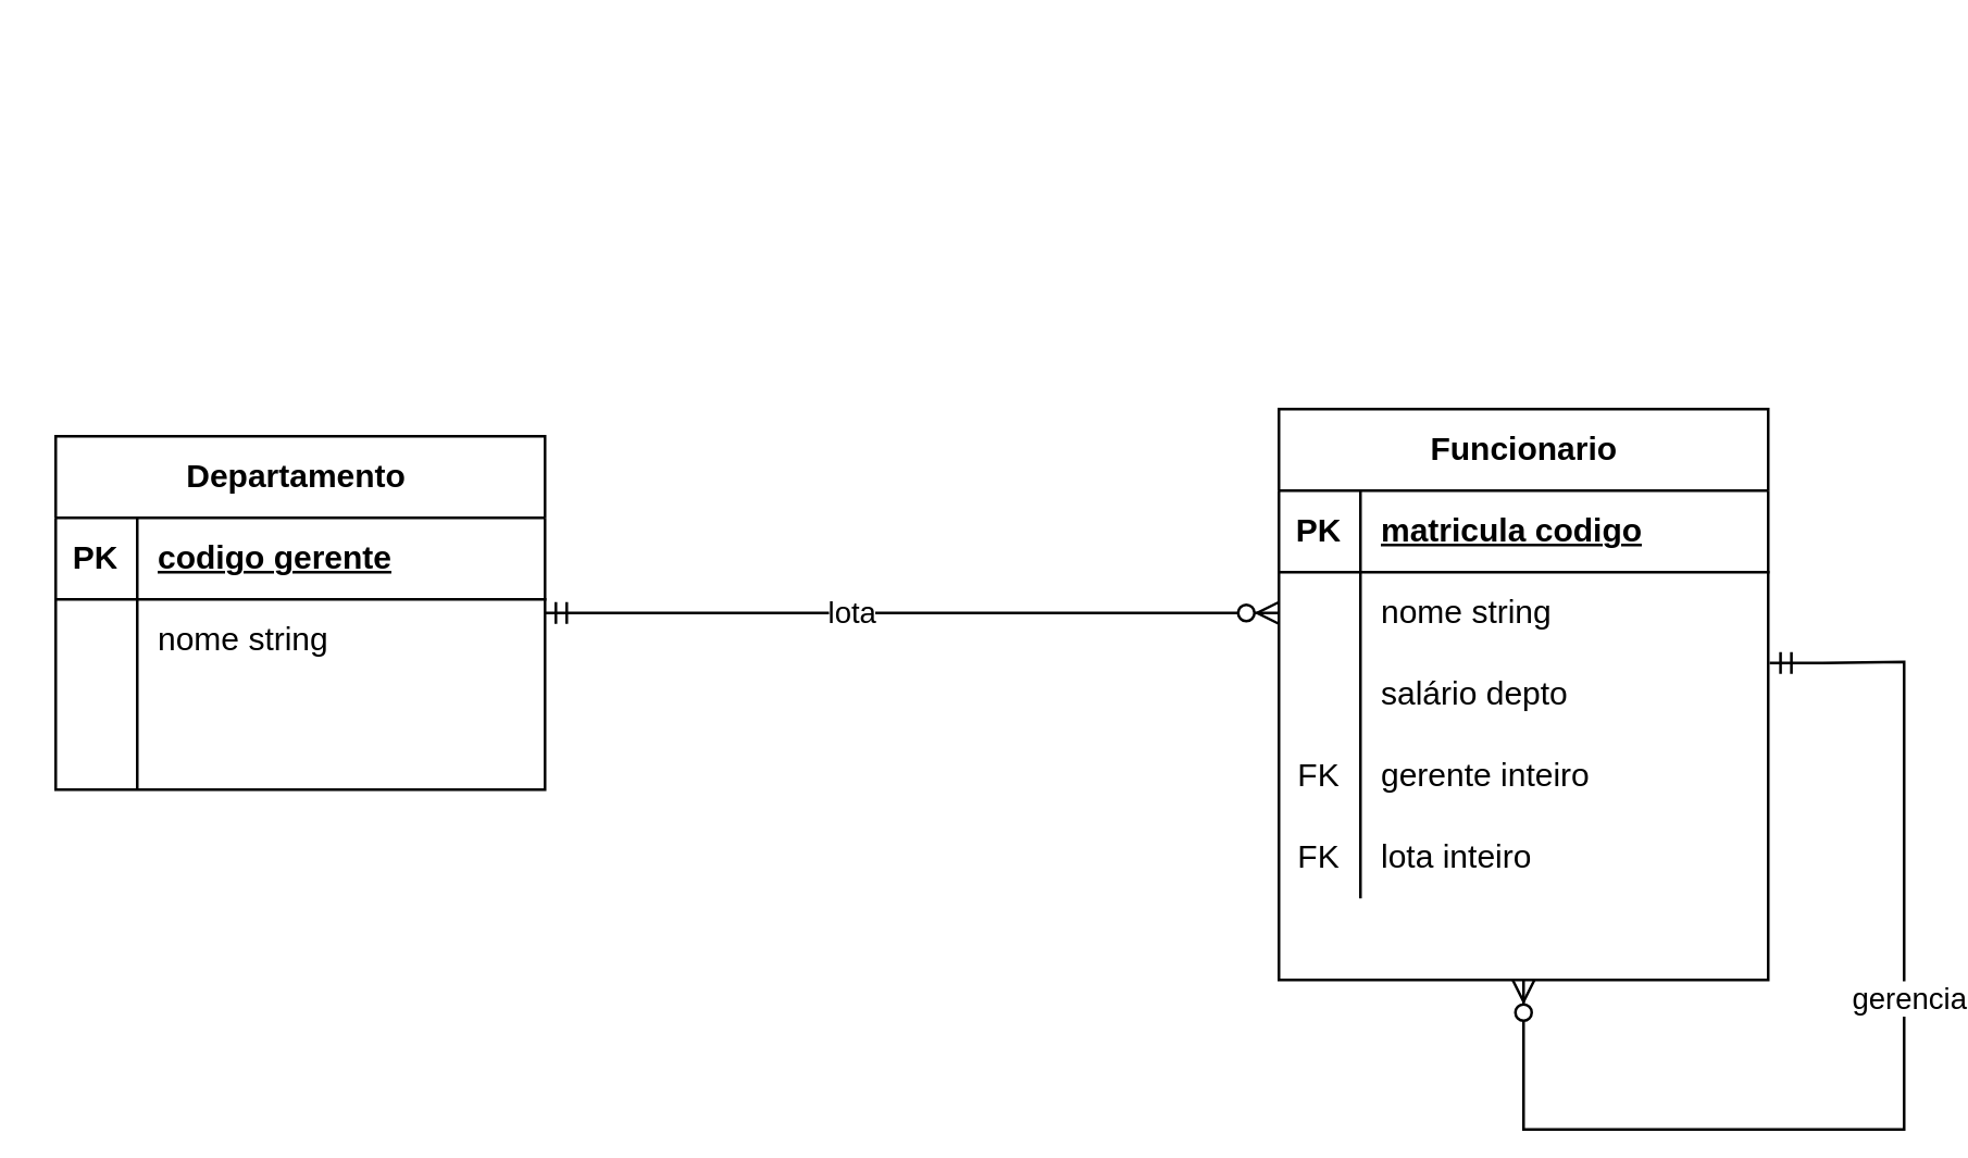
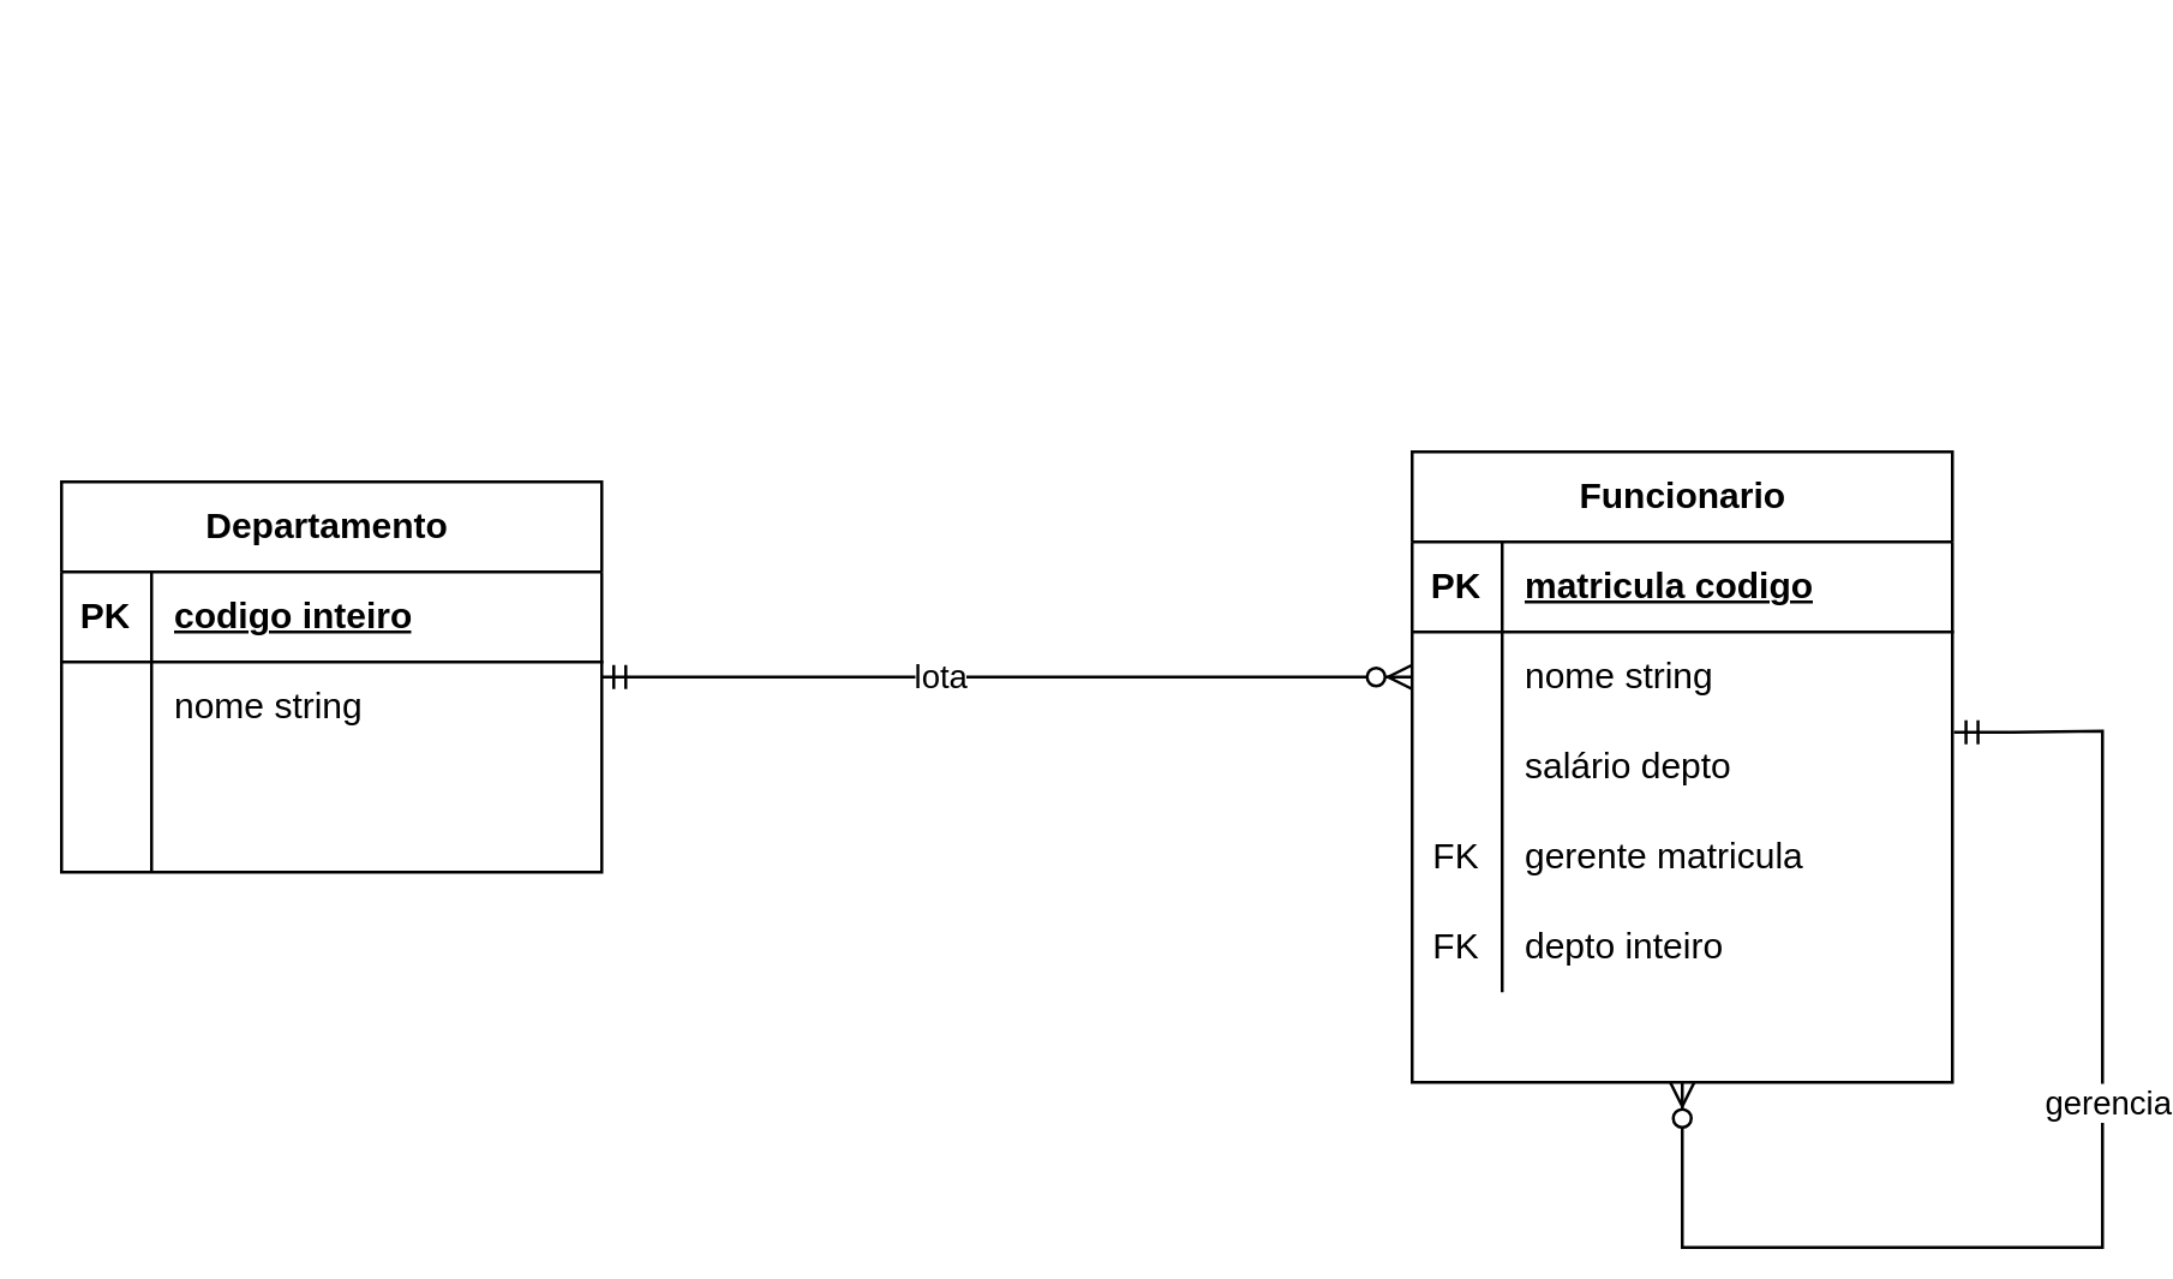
- <mxCell id="5" value="codigo gerente" style="shape=partialRectangle;connectable=0;fillColor=none;top=0;left=0;bottom=0;right=0;align=left;spacingLeft=6;fontStyle=5;overflow=hidden;whiteSpace=wrap;html=1;" vertex="1" parent="3"><mxGeometry x="30" width="150" height="30" as="geometry"><mxRectangle width="150" height="30" as="alternateBounds" /></mxGeometry></mxCell>
+ <mxCell id="5" value="codigo inteiro" style="shape=partialRectangle;connectable=0;fillColor=none;top=0;left=0;bottom=0;right=0;align=left;spacingLeft=6;fontStyle=5;overflow=hidden;whiteSpace=wrap;html=1;" vertex="1" parent="3"><mxGeometry x="30" width="150" height="30" as="geometry"><mxRectangle width="150" height="30" as="alternateBounds" /></mxGeometry></mxCell>
- <mxCell id="27" value="gerente inteiro" style="shape=partialRectangle;connectable=0;fillColor=none;top=0;left=0;bottom=0;right=0;align=left;spacingLeft=6;overflow=hidden;whiteSpace=wrap;html=1;" vertex="1" parent="25"><mxGeometry x="30" width="150" height="30" as="geometry"><mxRectangle width="150" height="30" as="alternateBounds" /></mxGeometry></mxCell>
+ <mxCell id="27" value="gerente matricula" style="shape=partialRectangle;connectable=0;fillColor=none;top=0;left=0;bottom=0;right=0;align=left;spacingLeft=6;overflow=hidden;whiteSpace=wrap;html=1;" vertex="1" parent="25"><mxGeometry x="30" width="150" height="30" as="geometry"><mxRectangle width="150" height="30" as="alternateBounds" /></mxGeometry></mxCell>
- <mxCell id="30" value="lota inteiro" style="shape=partialRectangle;connectable=0;fillColor=none;top=0;left=0;bottom=0;right=0;align=left;spacingLeft=6;overflow=hidden;whiteSpace=wrap;html=1;" vertex="1" parent="28"><mxGeometry x="30" width="150" height="30" as="geometry"><mxRectangle width="150" height="30" as="alternateBounds" /></mxGeometry></mxCell>
+ <mxCell id="30" value="depto inteiro" style="shape=partialRectangle;connectable=0;fillColor=none;top=0;left=0;bottom=0;right=0;align=left;spacingLeft=6;overflow=hidden;whiteSpace=wrap;html=1;" vertex="1" parent="28"><mxGeometry x="30" width="150" height="30" as="geometry"><mxRectangle width="150" height="30" as="alternateBounds" /></mxGeometry></mxCell>
